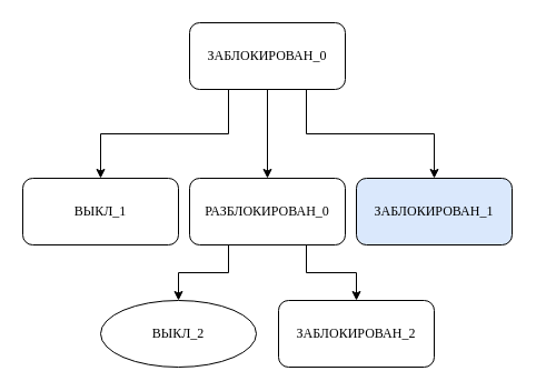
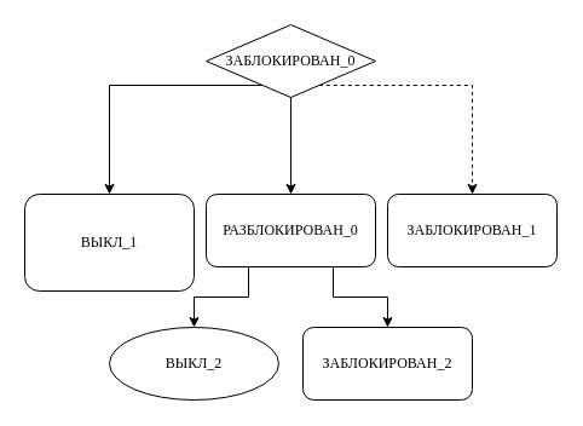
- <mxCell id="5" value="&lt;font face=&quot;Times New Roman&quot;&gt;ЗАБЛОКИРОВАН_0&lt;/font&gt;" style="rounded=1;whiteSpace=wrap;html=1;" vertex="1" parent="1"><mxGeometry x="170" y="20" width="140" height="60" as="geometry" /></mxCell>
+ <mxCell id="5" value="&lt;font face=&quot;Times New Roman&quot;&gt;ЗАБЛОКИРОВАН_0&lt;/font&gt;" style="rhombus;whiteSpace=wrap;html=1;" vertex="1" parent="1"><mxGeometry x="170" y="20" width="140" height="60" as="geometry" /></mxCell>
- <mxCell id="4" style="edgeStyle=orthogonalEdgeStyle;rounded=0;orthogonalLoop=1;jettySize=auto;html=1;exitX=0.75;exitY=1;exitDx=0;exitDy=0;" edge="1" parent="1" source="5" target="10"><mxGeometry relative="1" as="geometry" /></mxCell>
+ <mxCell id="4" style="edgeStyle=orthogonalEdgeStyle;rounded=0;orthogonalLoop=1;jettySize=auto;html=1;exitX=0.75;exitY=1;exitDx=0;exitDy=0;dashed=1;" edge="1" parent="1" source="5" target="10"><mxGeometry relative="1" as="geometry" /></mxCell>
- <mxCell id="9" value="&lt;font face=&quot;Times New Roman&quot;&gt;ВЫКЛ_1&lt;/font&gt;" style="rounded=1;whiteSpace=wrap;html=1;" vertex="1" parent="1"><mxGeometry x="20" y="160" width="140" height="60" as="geometry" /></mxCell>
+ <mxCell id="9" value="&lt;font face=&quot;Times New Roman&quot;&gt;ВЫКЛ_1&lt;/font&gt;" style="rounded=1;whiteSpace=wrap;html=1;" vertex="1" parent="1"><mxGeometry x="20" y="160" width="140" height="80" as="geometry" /></mxCell>
- <mxCell id="10" value="&lt;font face=&quot;Times New Roman&quot;&gt;ЗАБЛОКИРОВАН_1&lt;/font&gt;" style="rounded=1;whiteSpace=wrap;html=1;fillColor=#dae8fc;" vertex="1" parent="1"><mxGeometry x="320" y="160" width="140" height="60" as="geometry" /></mxCell>
+ <mxCell id="10" value="&lt;font face=&quot;Times New Roman&quot;&gt;ЗАБЛОКИРОВАН_1&lt;/font&gt;" style="rounded=1;whiteSpace=wrap;html=1;" vertex="1" parent="1"><mxGeometry x="320" y="160" width="140" height="60" as="geometry" /></mxCell>
